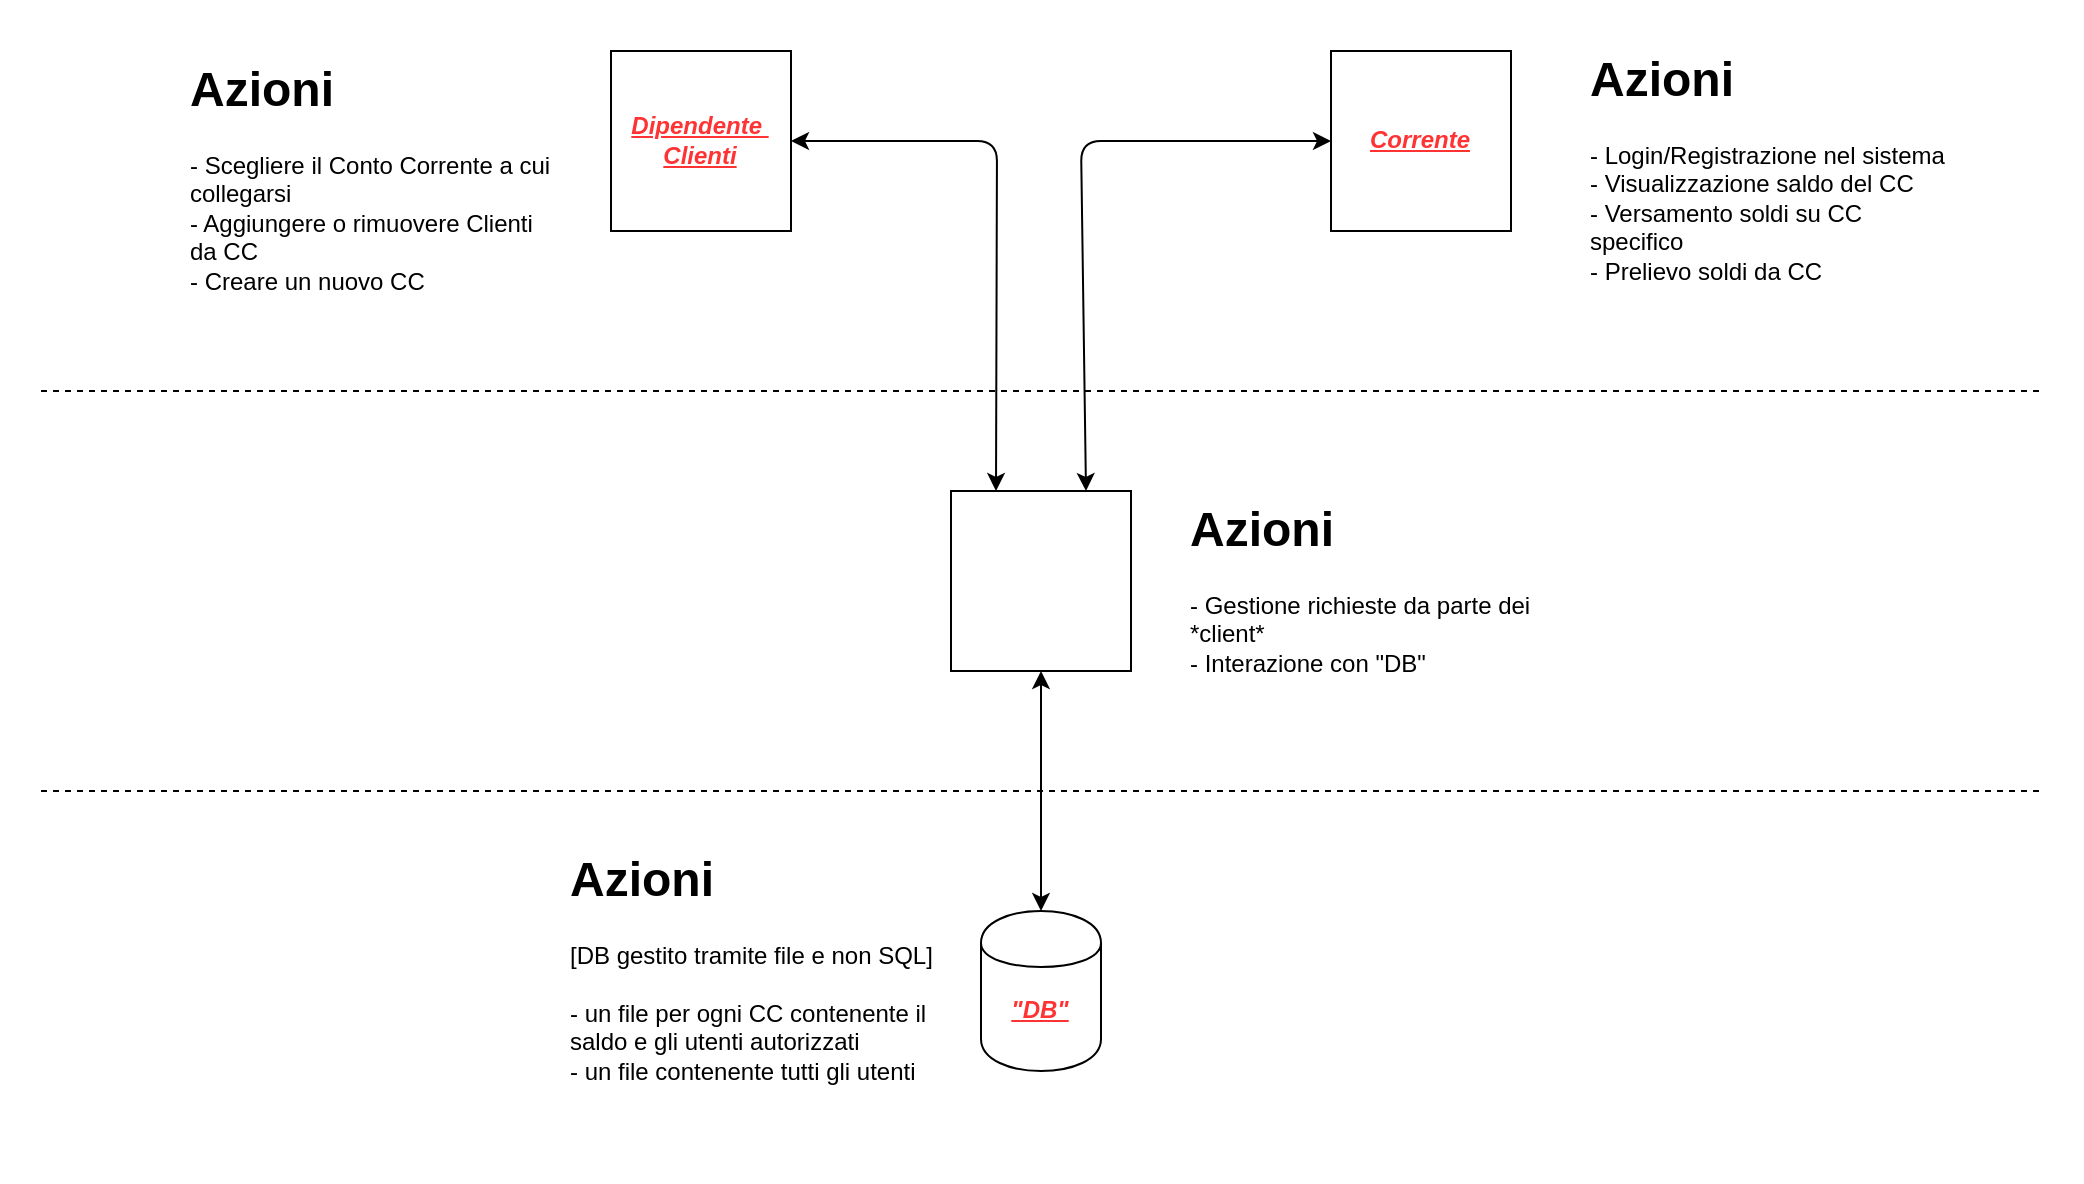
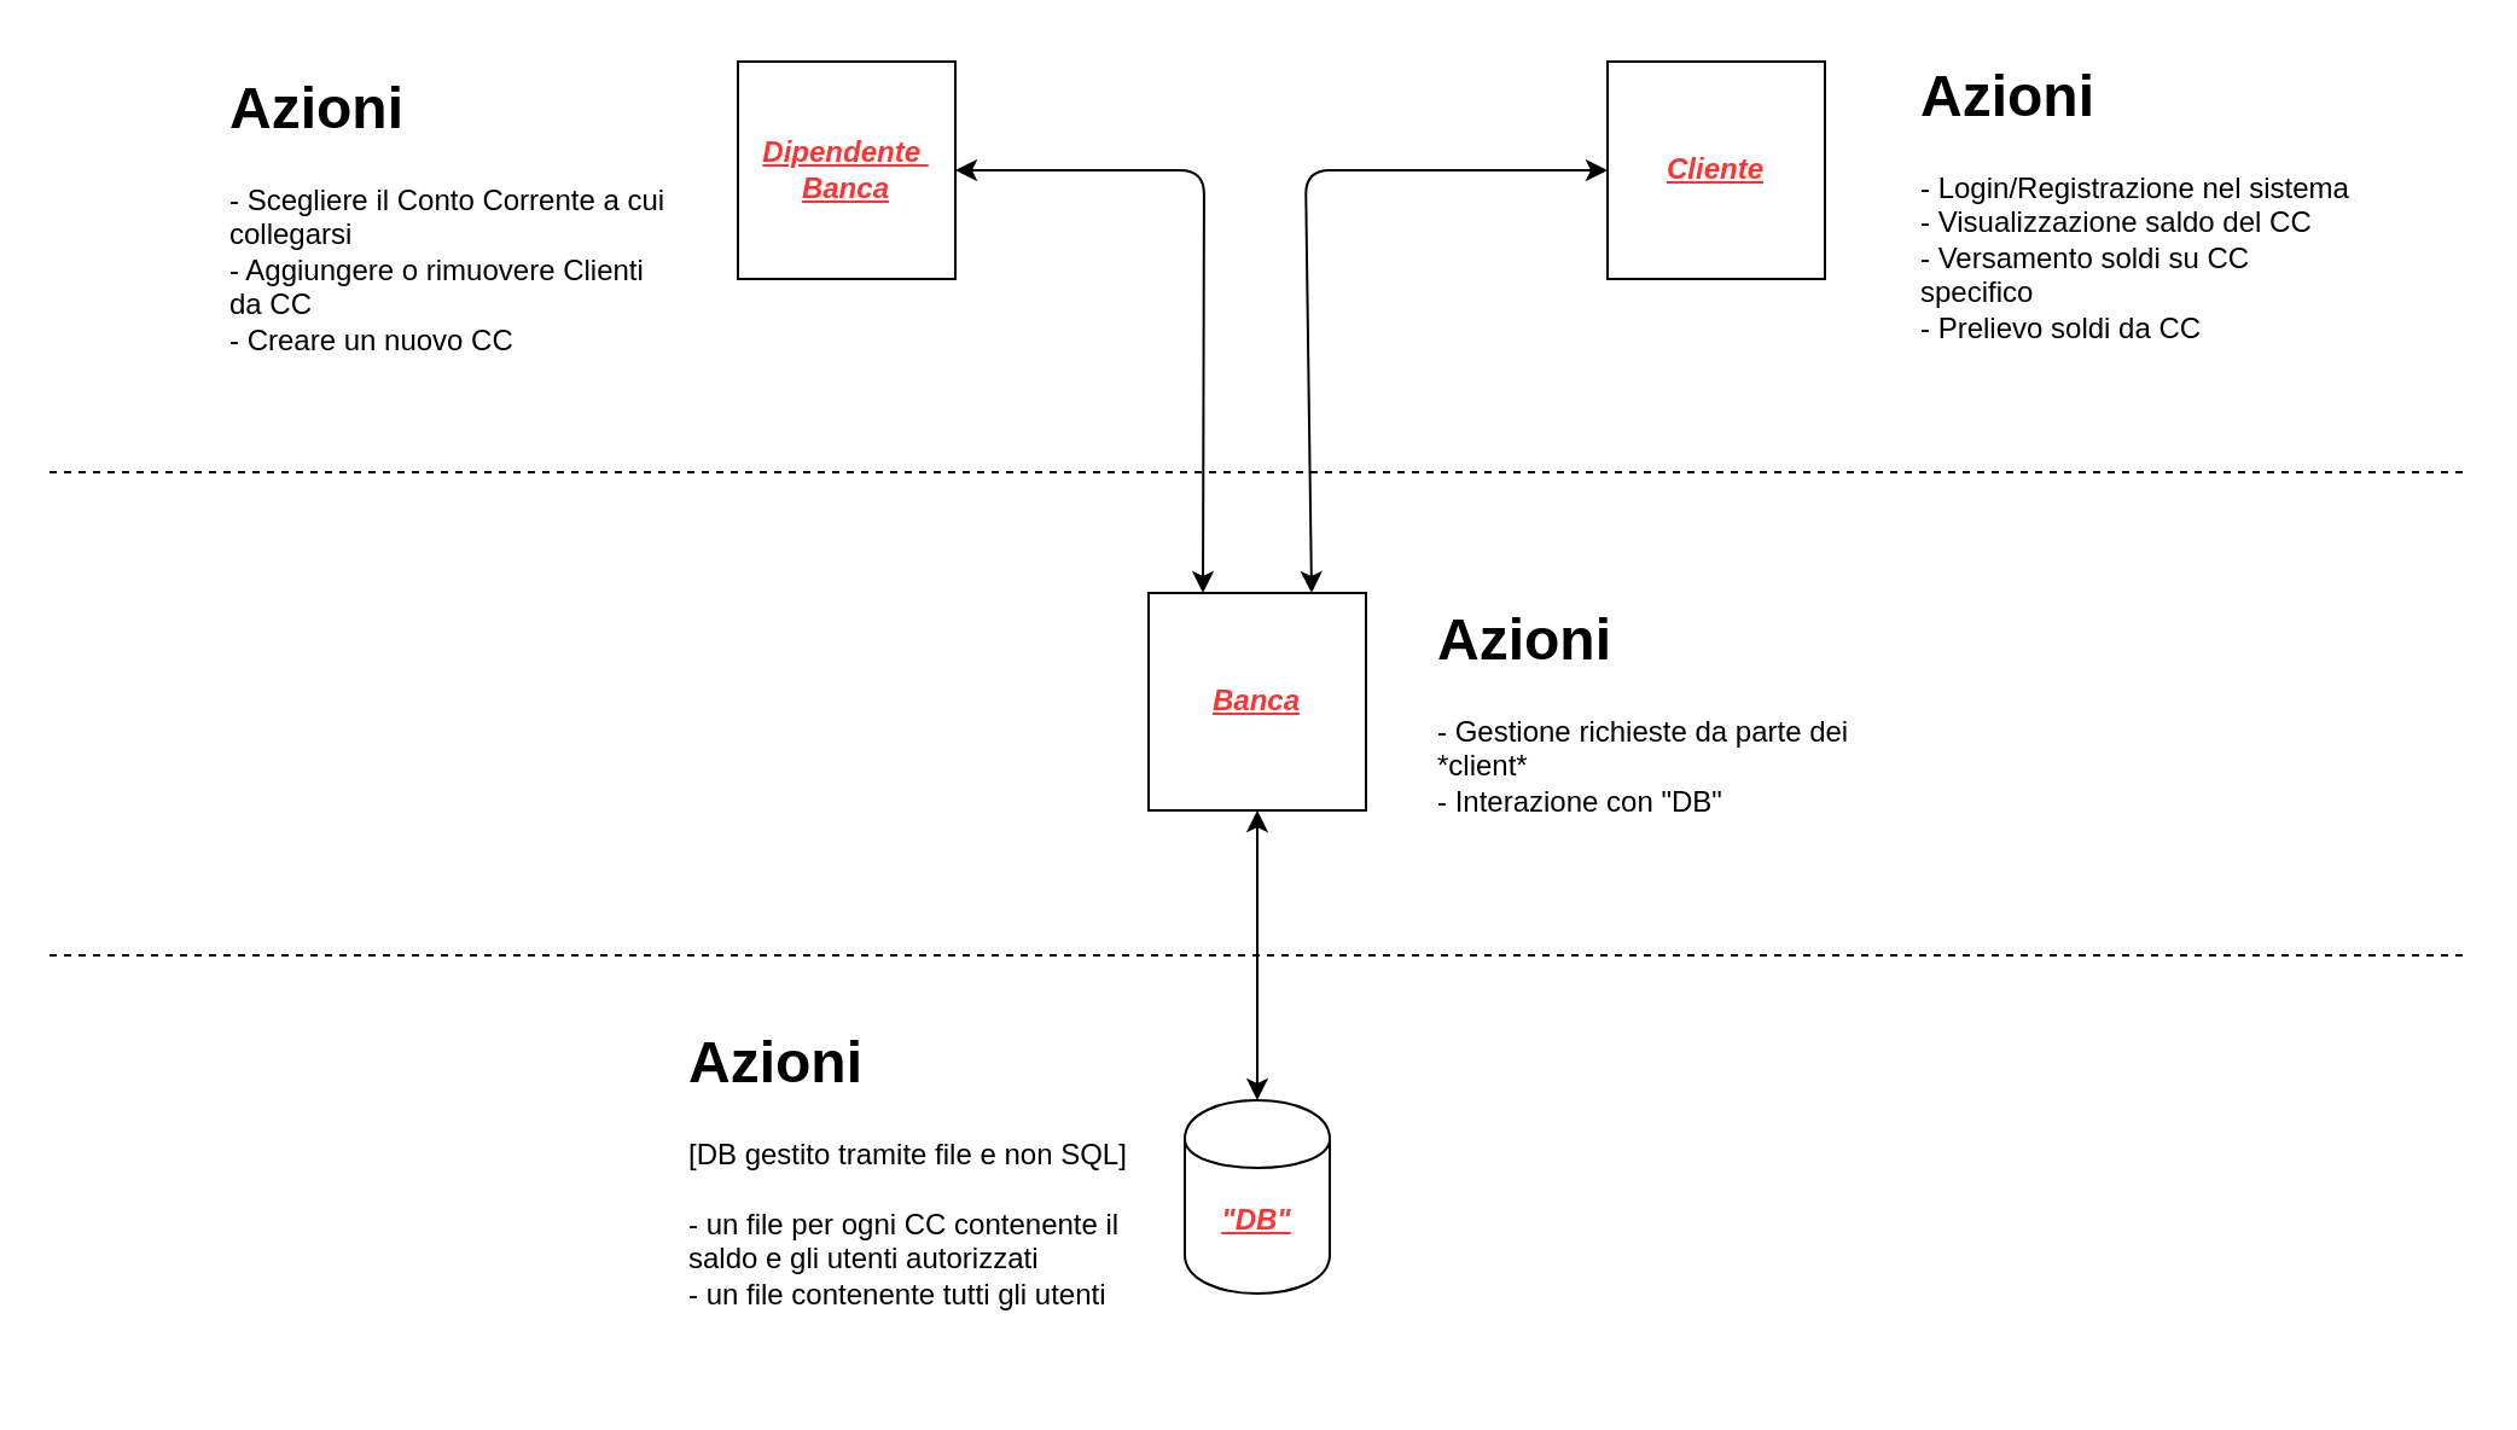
- <mxCell id="10" value="&lt;font color=&quot;#FF3333&quot;&gt;&lt;u&gt;&lt;i&gt;&lt;b&gt;Dipendente&amp;nbsp;&lt;br&gt;Clienti&lt;/b&gt;&lt;/i&gt;&lt;/u&gt;&lt;/font&gt;" style="text;html=1;strokeColor=none;fillColor=none;align=center;verticalAlign=middle;whiteSpace=wrap;rounded=0;" parent="1" vertex="1"><mxGeometry x="305" y="25" width="90" height="90" as="geometry" /></mxCell>
+ <mxCell id="10" value="&lt;font color=&quot;#FF3333&quot;&gt;&lt;u&gt;&lt;i&gt;&lt;b&gt;Dipendente&amp;nbsp;&lt;br&gt;Banca&lt;/b&gt;&lt;/i&gt;&lt;/u&gt;&lt;/font&gt;" style="text;html=1;strokeColor=none;fillColor=none;align=center;verticalAlign=middle;whiteSpace=wrap;rounded=0;" parent="1" vertex="1"><mxGeometry x="305" y="25" width="90" height="90" as="geometry" /></mxCell>
- <mxCell id="9" value="&lt;font color=&quot;#FF3333&quot;&gt;&lt;u&gt;&lt;i&gt;&lt;b&gt;Corrente&lt;/b&gt;&lt;/i&gt;&lt;/u&gt;&lt;/font&gt;" style="text;html=1;strokeColor=none;fillColor=none;align=center;verticalAlign=middle;whiteSpace=wrap;rounded=0;" parent="1" vertex="1"><mxGeometry x="665" y="25" width="90" height="90" as="geometry" /></mxCell>
+ <mxCell id="9" value="&lt;font color=&quot;#FF3333&quot;&gt;&lt;u&gt;&lt;i&gt;&lt;b&gt;Cliente&lt;/b&gt;&lt;/i&gt;&lt;/u&gt;&lt;/font&gt;" style="text;html=1;strokeColor=none;fillColor=none;align=center;verticalAlign=middle;whiteSpace=wrap;rounded=0;" parent="1" vertex="1"><mxGeometry x="665" y="25" width="90" height="90" as="geometry" /></mxCell>
+ <mxCell id="11" value="&lt;font color=&quot;#FF3333&quot;&gt;&lt;u&gt;&lt;i&gt;&lt;b&gt;Banca&lt;/b&gt;&lt;/i&gt;&lt;/u&gt;&lt;/font&gt;" style="text;html=1;strokeColor=none;fillColor=none;align=center;verticalAlign=middle;whiteSpace=wrap;rounded=0;" parent="1" vertex="1"><mxGeometry x="475" y="245" width="90" height="90" as="geometry" /></mxCell>
